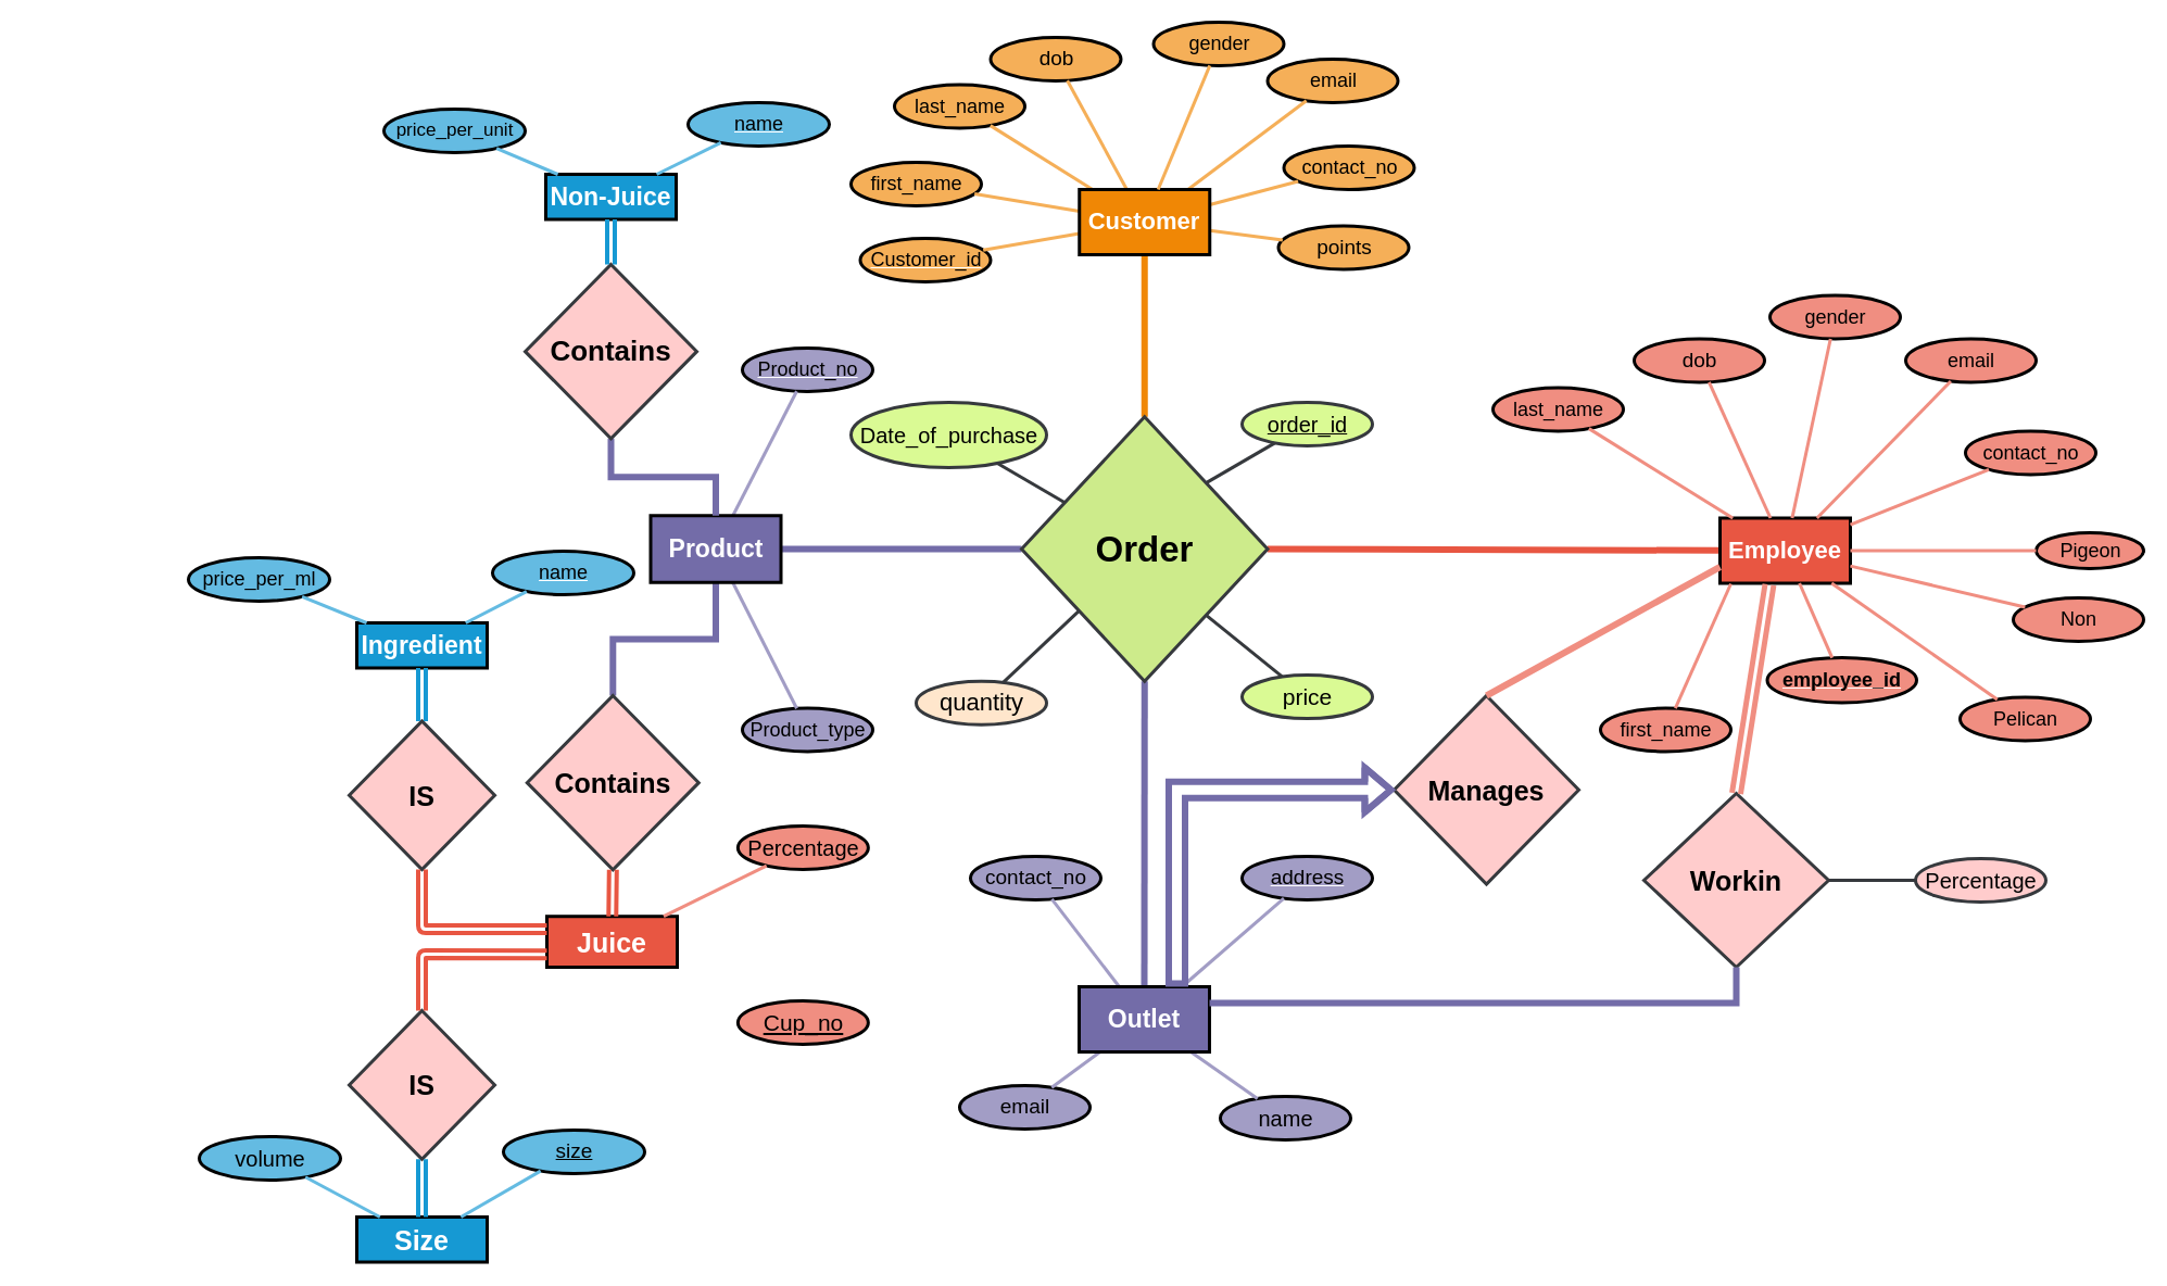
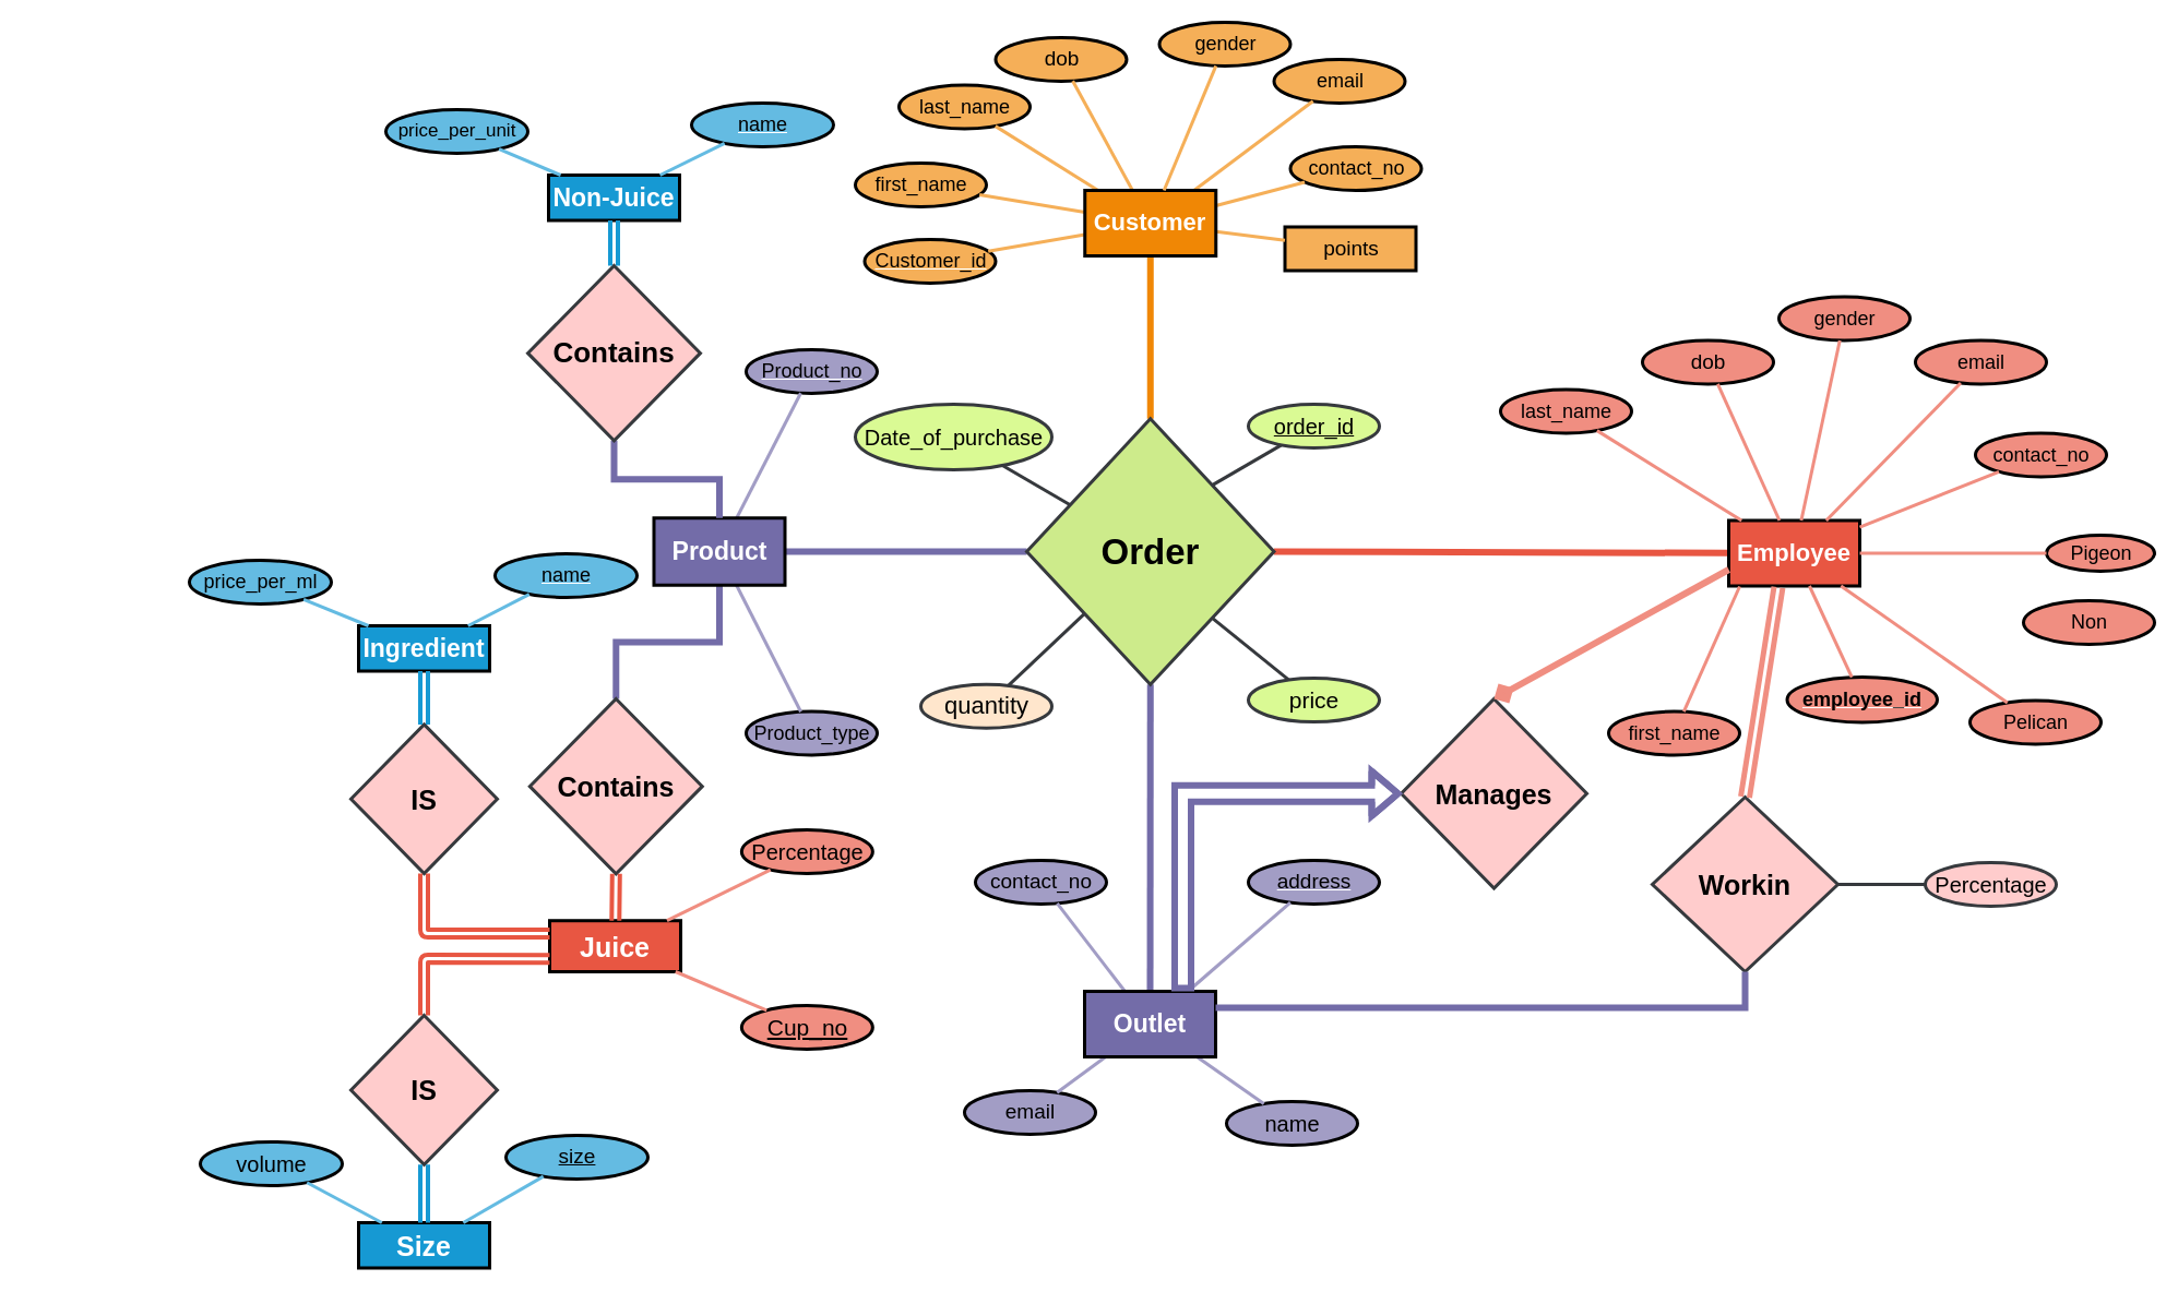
- <mxCell id="75" value="&lt;font color=&quot;#000000&quot; style=&quot;font-size: 19px&quot;&gt;points&lt;/font&gt;" style="ellipse;fillColor=#f5af58;strokeWidth=3;shadow=0;html=1;fontColor=#FFFFFF;" parent="67" vertex="1"><mxGeometry x="393.5" y="173.5" width="120" height="40" as="geometry" /></mxCell>
+ <mxCell id="75" value="&lt;font color=&quot;#000000&quot; style=&quot;font-size: 19px&quot;&gt;points&lt;/font&gt;" style="fillColor=#f5af58;strokeWidth=3;shadow=0;html=1;fontColor=#FFFFFF;rounded=0;" parent="67" vertex="1"><mxGeometry x="393.5" y="173.5" width="120" height="40" as="geometry" /></mxCell>
- <mxCell id="45" value="" style="edgeStyle=none;endArrow=none;strokeWidth=3;strokeColor=#F08E81;html=1;" parent="23" source="24" target="44" edge="1"><mxGeometry x="-1141" y="-61.5" width="100" height="100" as="geometry"><mxPoint x="-1141" y="38.5" as="sourcePoint" /><mxPoint x="-1041" y="-61.5" as="targetPoint" /></mxGeometry></mxCell>
- <mxCell id="37" value="&lt;u&gt;&lt;b&gt;&lt;font style=&quot;font-size: 18px&quot; color=&quot;#000000&quot;&gt;employee_id&lt;/font&gt;&lt;/b&gt;&lt;/u&gt;" style="ellipse;fillColor=#f08e81;strokeWidth=3;shadow=0;html=1;fontColor=#FFFFFF;" parent="23" vertex="1"><mxGeometry x="252.5" y="333.5" width="137.5" height="41.5" as="geometry" /></mxCell>
+ <mxCell id="37" value="&lt;u&gt;&lt;b&gt;&lt;font style=&quot;font-size: 18px&quot; color=&quot;#000000&quot;&gt;employee_id&lt;/font&gt;&lt;/b&gt;&lt;/u&gt;" style="ellipse;fillColor=#f08e81;strokeWidth=3;shadow=0;html=1;fontColor=#FFFFFF;" parent="23" vertex="1"><mxGeometry x="262.5" y="348.5" width="137.5" height="41.5" as="geometry" /></mxCell>
- <mxCell id="59" value="" style="edgeStyle=none;endArrow=none;strokeWidth=6;strokeColor=#F08E81;html=1;exitX=0;exitY=0.75;exitDx=0;exitDy=0;entryX=0.5;entryY=0;entryDx=0;entryDy=0;" parent="1" source="24" target="58" edge="1"><mxGeometry x="-1702" y="56.12" width="100" height="100" as="geometry"><mxPoint x="1754.23" y="565.38" as="sourcePoint" /><mxPoint x="1753" y="774.62" as="targetPoint" /></mxGeometry></mxCell>
+ <mxCell id="59" value="" style="edgeStyle=none;endArrow=diamond;strokeWidth=6;strokeColor=#F08E81;html=1;exitX=0;exitY=0.75;exitDx=0;exitDy=0;entryX=0.5;entryY=0;entryDx=0;entryDy=0;" parent="1" source="24" target="58" edge="1"><mxGeometry x="-1702" y="56.12" width="100" height="100" as="geometry"><mxPoint x="1754.23" y="565.38" as="sourcePoint" /><mxPoint x="1753" y="774.62" as="targetPoint" /></mxGeometry></mxCell>
+ <mxCell id="91" value="" style="edgeStyle=none;endArrow=none;strokeWidth=3;strokeColor=#F08E81;html=1;" parent="86" source="87" target="89" edge="1"><mxGeometry x="-160" y="-866.781" width="100" height="100" as="geometry"><mxPoint x="-160" y="-766.781" as="sourcePoint" /><mxPoint x="-60" y="-866.781" as="targetPoint" /></mxGeometry></mxCell>
